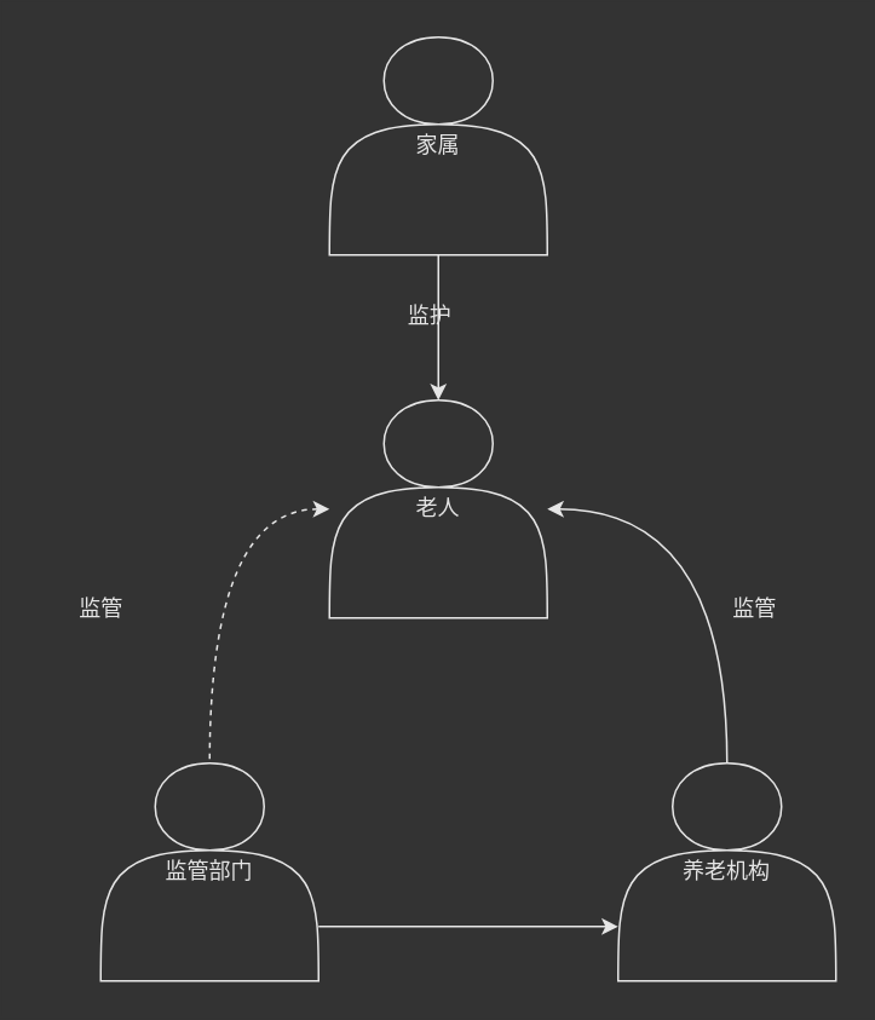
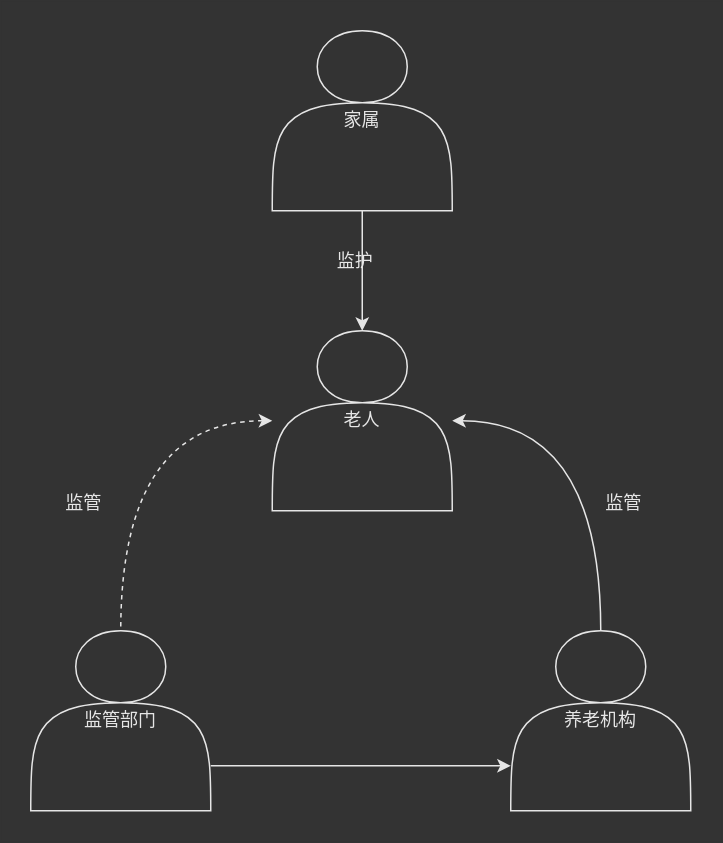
- <mxCell id="8" value="&lt;font color=&quot;#e6e6e6&quot;&gt;监管部门&lt;/font&gt;" style="shape=actor;whiteSpace=wrap;html=1;fillColor=none;strokeColor=#E6E6E6;" vertex="1" parent="1"><mxGeometry x="55" y="420" width="120" height="120" as="geometry" /></mxCell>
+ <mxCell id="8" value="&lt;font color=&quot;#e6e6e6&quot;&gt;监管部门&lt;/font&gt;" style="shape=actor;whiteSpace=wrap;html=1;fillColor=none;strokeColor=#E6E6E6;" vertex="1" parent="1"><mxGeometry x="20" y="420" width="120" height="120" as="geometry" /></mxCell>
